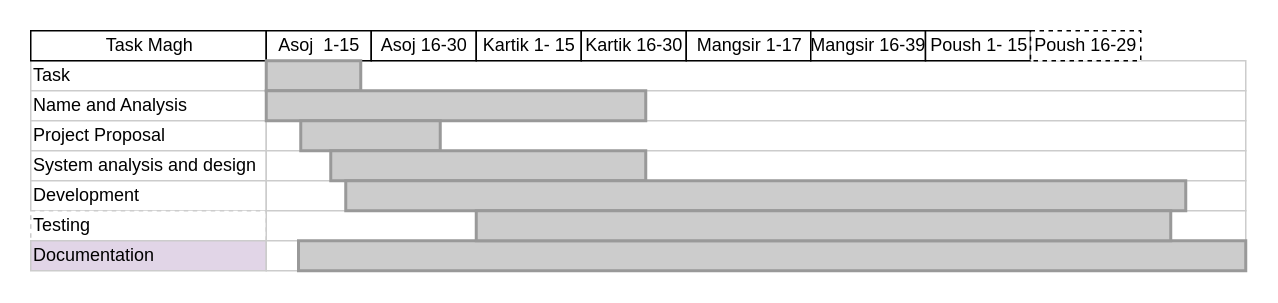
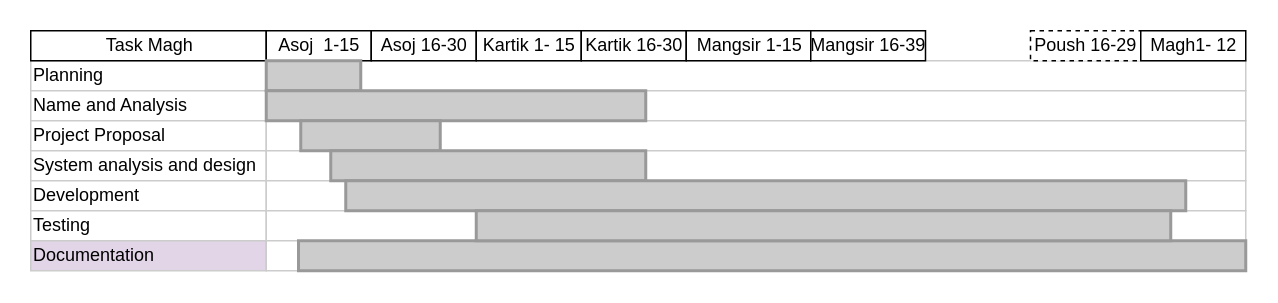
- <mxCell id="15" value="Mangsir 1-17" style="strokeWidth=1;fontStyle=0;html=1;" parent="1" vertex="1"><mxGeometry x="457" y="20" width="83" height="20" as="geometry" /></mxCell>
+ <mxCell id="15" value="Mangsir 1-15" style="strokeWidth=1;fontStyle=0;html=1;" parent="1" vertex="1"><mxGeometry x="457" y="20" width="83" height="20" as="geometry" /></mxCell>
- <mxCell id="17" value="Poush 1- 15" style="strokeWidth=1;fontStyle=0;html=1;" parent="1" vertex="1"><mxGeometry x="616.5" y="20" width="70" height="20" as="geometry" /></mxCell>
+ <mxCell id="19" value="Magh1- 12" style="strokeWidth=1;fontStyle=0;html=1;" parent="1" vertex="1"><mxGeometry x="760" y="20" width="70" height="20" as="geometry" /></mxCell>
- <mxCell id="2" value="Task" style="align=left;strokeColor=#CCCCCC;html=1;" parent="1" vertex="1"><mxGeometry x="20" y="40" width="157" height="20" as="geometry" /></mxCell>
+ <mxCell id="2" value="Planning" style="align=left;strokeColor=#CCCCCC;html=1;" parent="1" vertex="1"><mxGeometry x="20" y="40" width="157" height="20" as="geometry" /></mxCell>
- <mxCell id="7" value="Testing&amp;nbsp;" style="align=left;strokeColor=#CCCCCC;html=1;dashed=1;" parent="1" vertex="1"><mxGeometry x="20" y="140" width="157" height="20" as="geometry" /></mxCell>
+ <mxCell id="7" value="Testing&amp;nbsp;" style="align=left;strokeColor=#CCCCCC;html=1;" parent="1" vertex="1"><mxGeometry x="20" y="140" width="157" height="20" as="geometry" /></mxCell>
